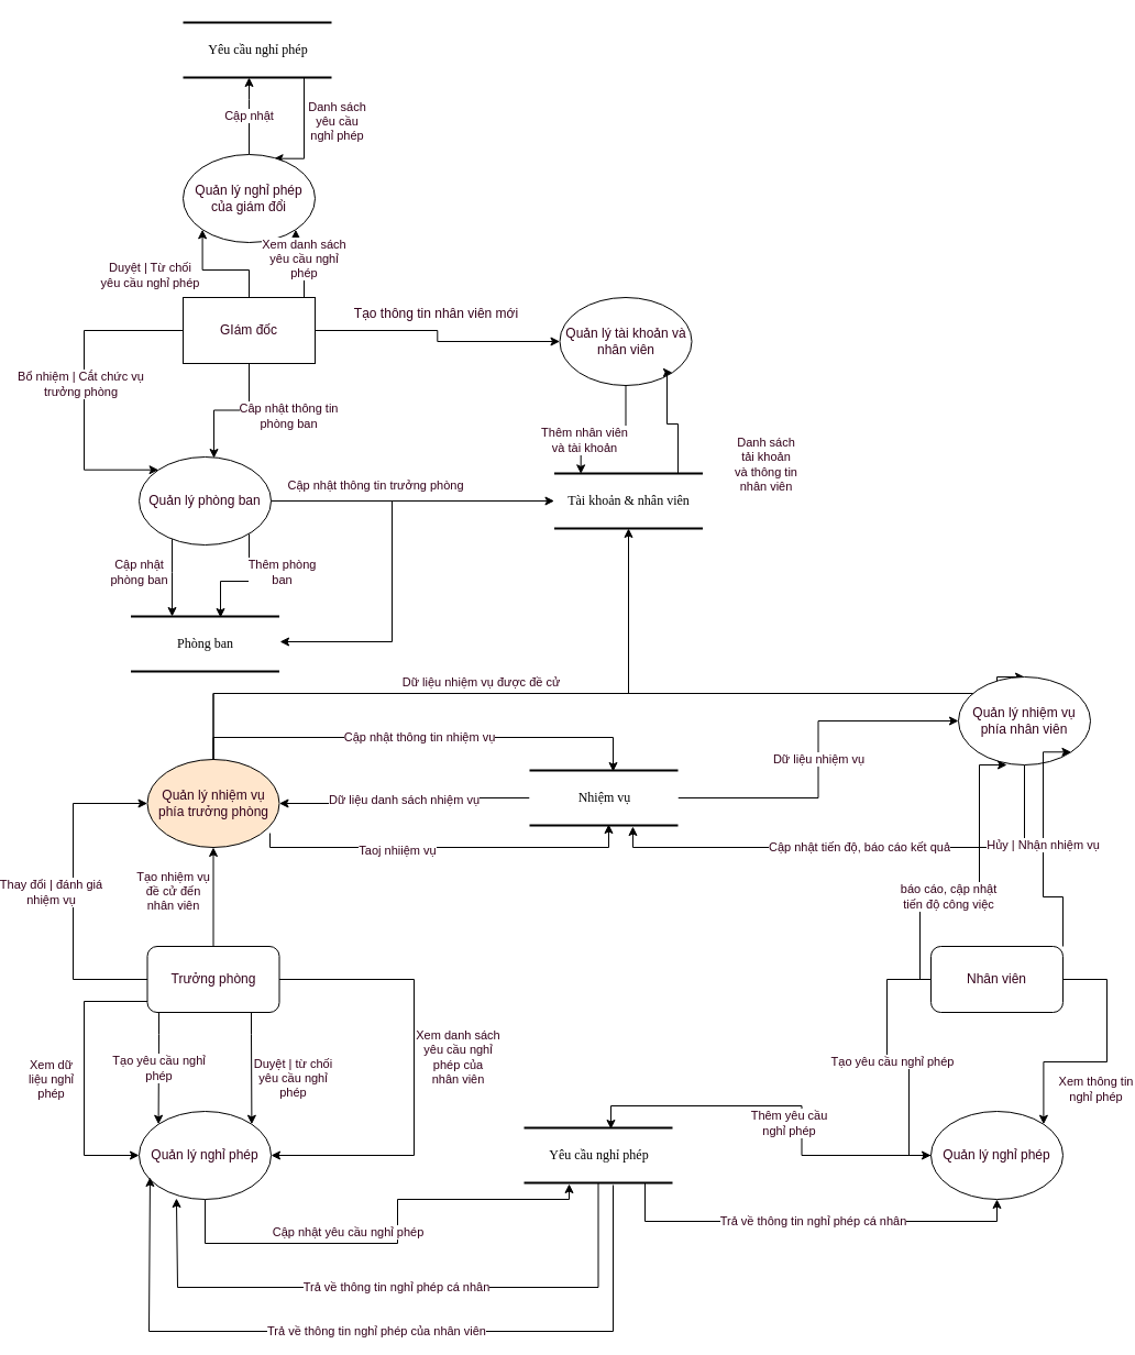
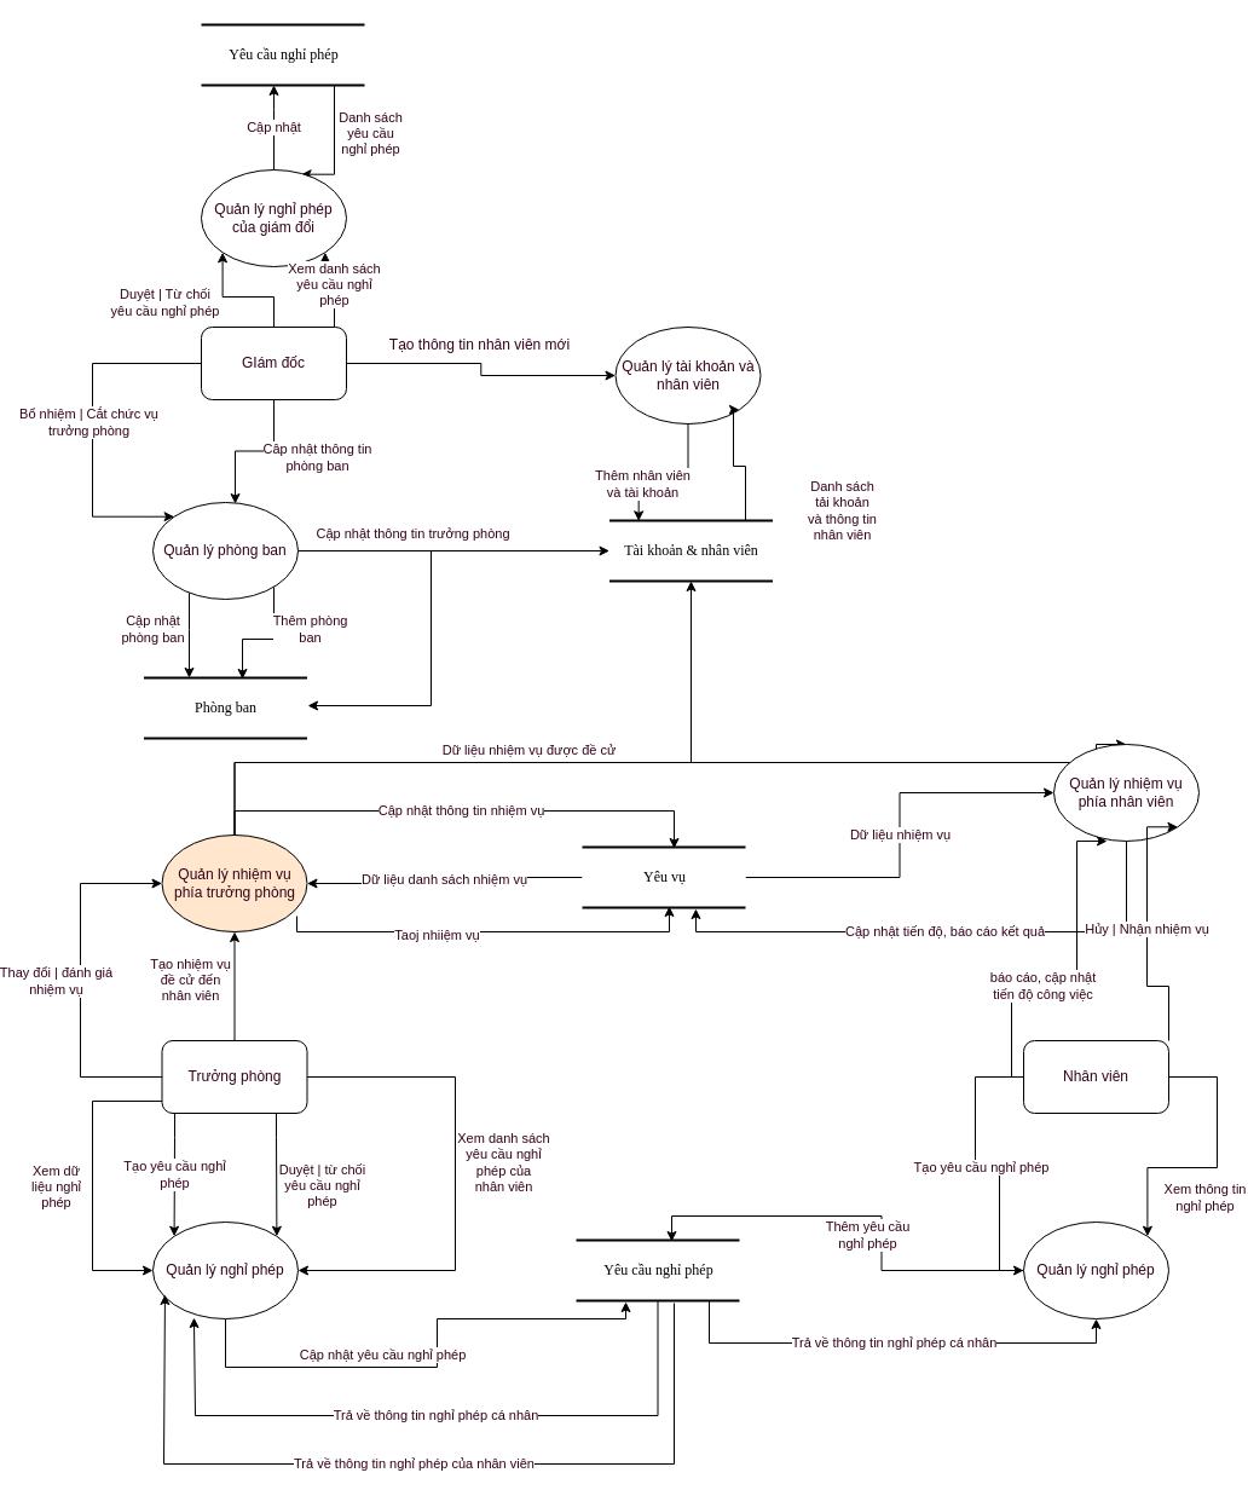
- <mxCell id="12" value="GIám đốc" style="whiteSpace=wrap;html=1;fontColor=#33001A;rounded=0;" vertex="1" parent="1"><mxGeometry x="120" y="270" width="120" height="60" as="geometry" /></mxCell>
+ <mxCell id="12" value="GIám đốc" style="rounded=1;whiteSpace=wrap;html=1;fontColor=#33001A;" vertex="1" parent="1"><mxGeometry x="120" y="270" width="120" height="60" as="geometry" /></mxCell>
- <mxCell id="33" value="Nhiệm vụ" style="html=1;rounded=0;shadow=0;comic=0;labelBackgroundColor=none;strokeWidth=2;fontFamily=Verdana;fontSize=12;align=center;shape=mxgraph.ios7ui.horLines;" vertex="1" parent="1"><mxGeometry x="435" y="700" width="135" height="50" as="geometry" /></mxCell>
+ <mxCell id="33" value="Yêu vụ" style="html=1;rounded=0;shadow=0;comic=0;labelBackgroundColor=none;strokeWidth=2;fontFamily=Verdana;fontSize=12;align=center;shape=mxgraph.ios7ui.horLines;" vertex="1" parent="1"><mxGeometry x="435" y="700" width="135" height="50" as="geometry" /></mxCell>
